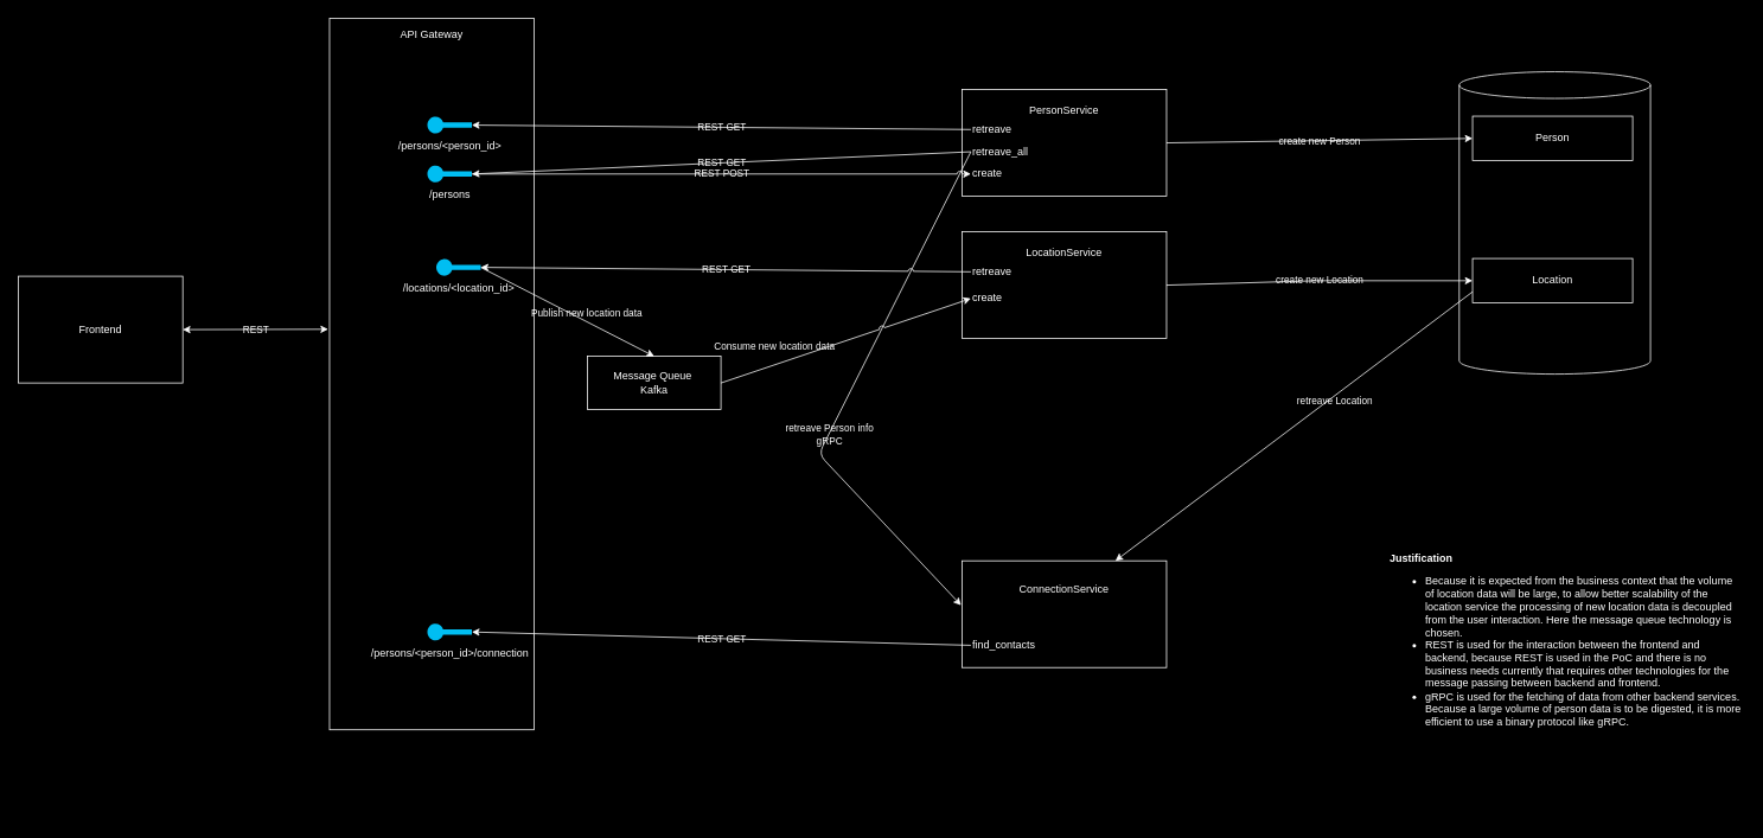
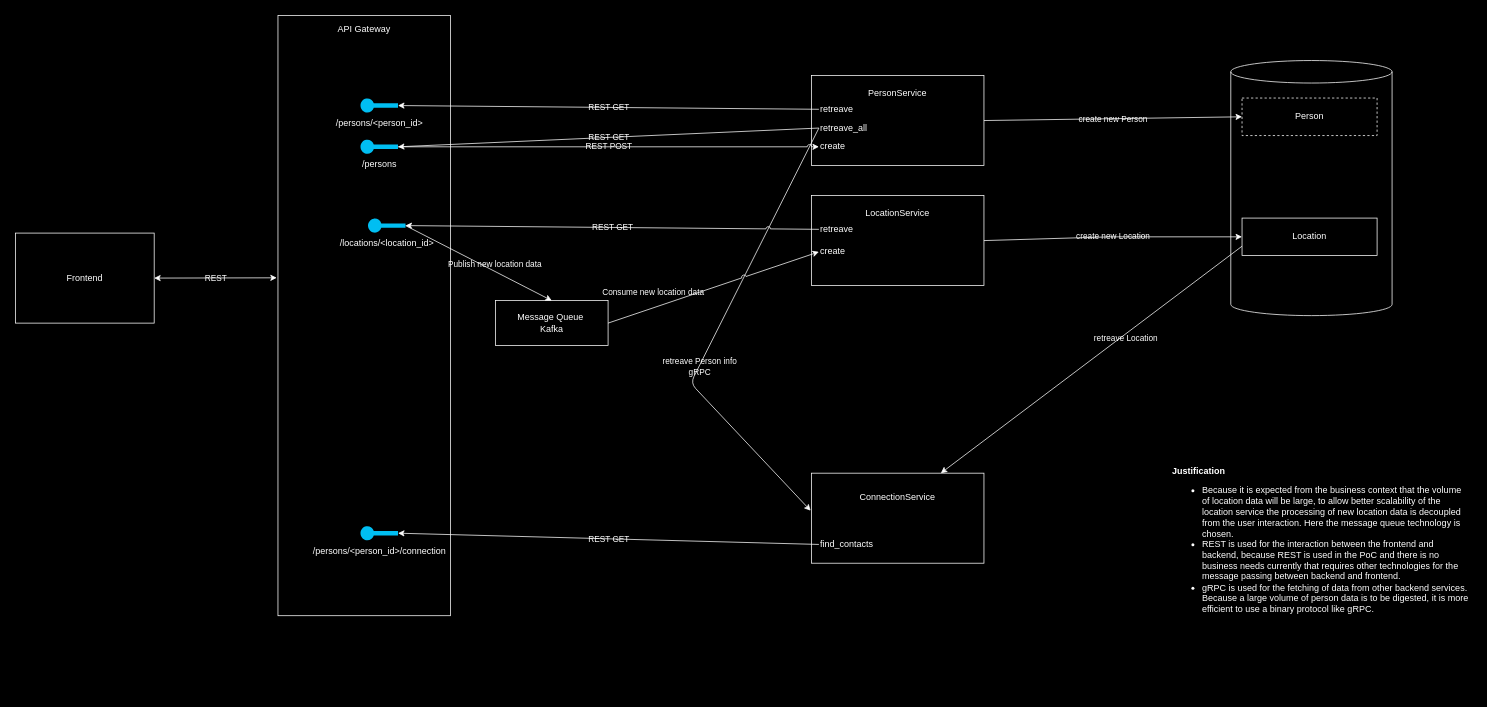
- <mxCell id="6" value="Person" style="rounded=0;whiteSpace=wrap;html=1;fillColor=none;fontColor=#FFFFFF;labelBackgroundColor=none;strokeColor=#FFFFFF;" parent="1" vertex="1"><mxGeometry x="1655" y="130" width="180" height="50" as="geometry" /></mxCell>
+ <mxCell id="6" value="Person" style="rounded=0;whiteSpace=wrap;html=1;fillColor=none;fontColor=#FFFFFF;labelBackgroundColor=none;strokeColor=#FFFFFF;dashed=1;" parent="1" vertex="1"><mxGeometry x="1655" y="130" width="180" height="50" as="geometry" /></mxCell>
